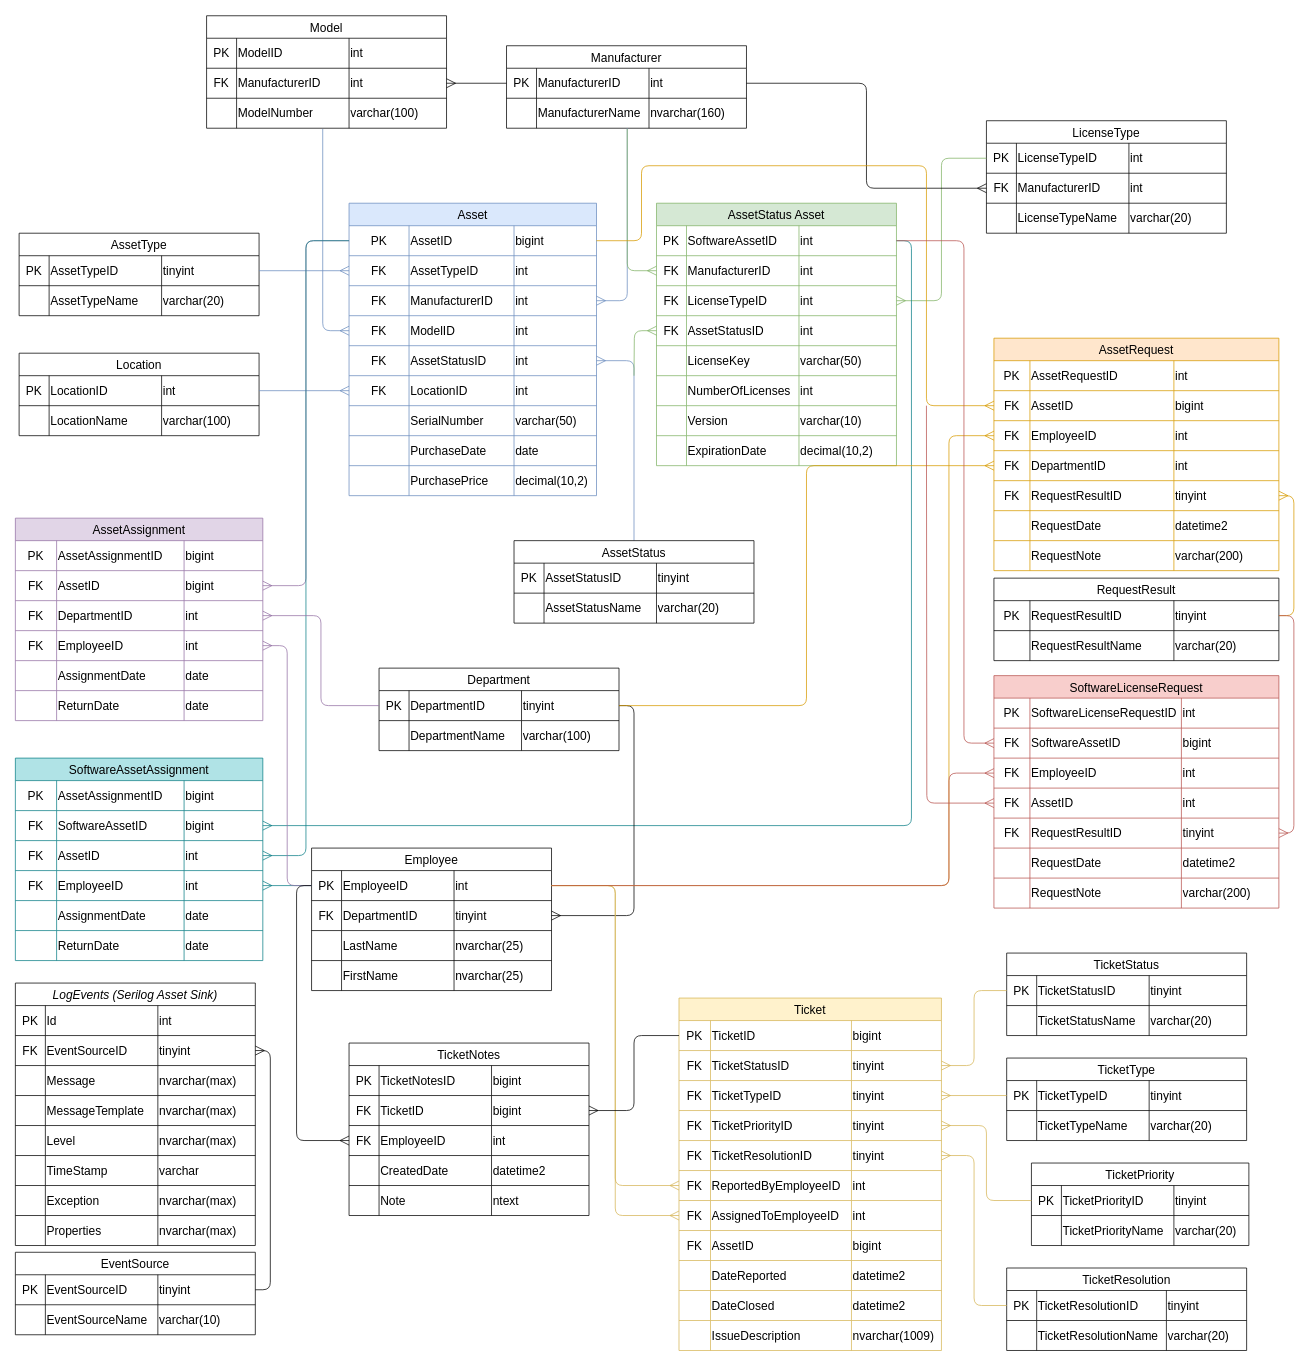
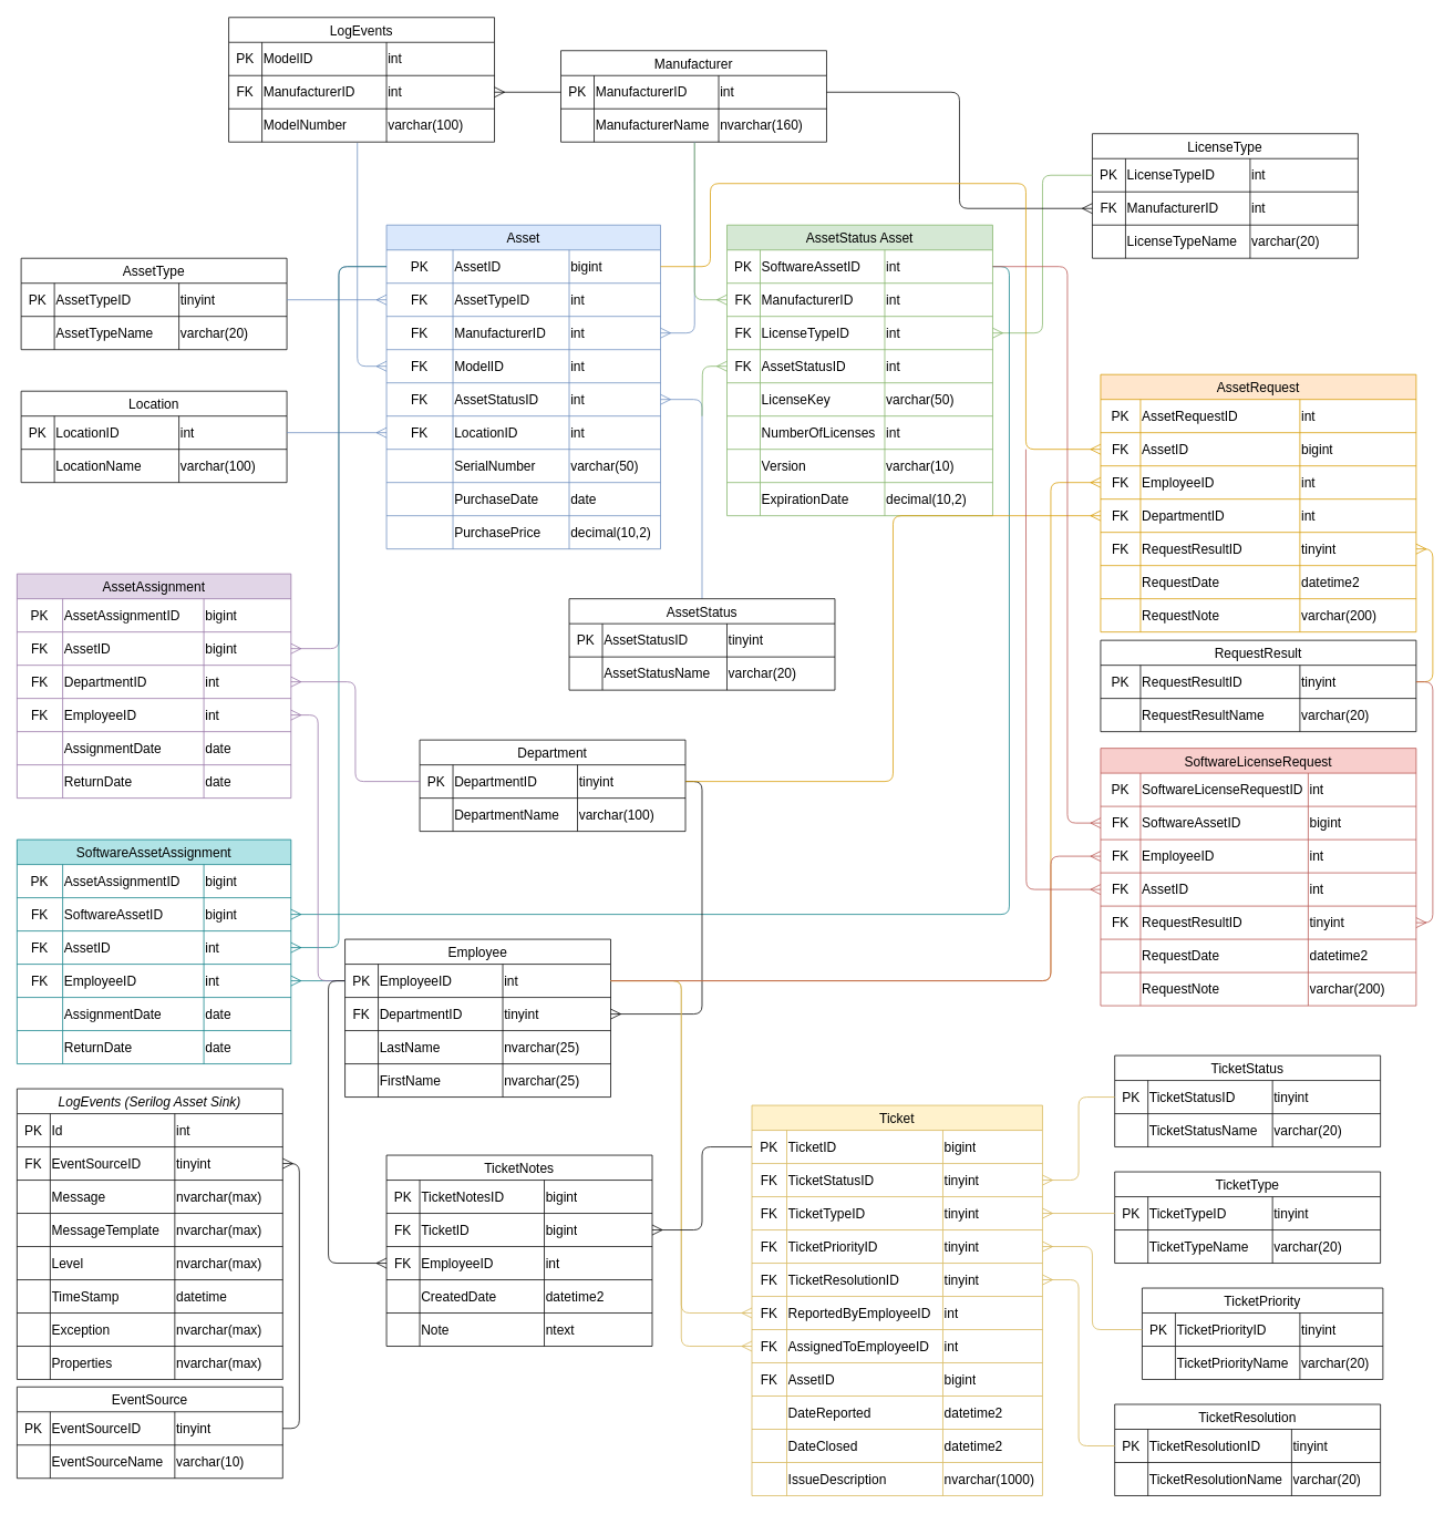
- <mxCell id="91" value="Model" style="shape=table;startSize=30;container=1;collapsible=0;childLayout=tableLayout;strokeColor=default;fontSize=16;" parent="1" vertex="1"><mxGeometry x="275" y="20" width="320" height="150" as="geometry" /></mxCell>
+ <mxCell id="91" value="LogEvents" style="shape=table;startSize=30;container=1;collapsible=0;childLayout=tableLayout;strokeColor=default;fontSize=16;" parent="1" vertex="1"><mxGeometry x="275" y="20" width="320" height="150" as="geometry" /></mxCell>
- <mxCell id="436" value="varchar" style="shape=partialRectangle;html=1;whiteSpace=wrap;connectable=0;strokeColor=inherit;overflow=hidden;fillColor=none;top=0;left=0;bottom=0;right=0;pointerEvents=1;fontSize=16;align=left;" vertex="1" parent="433"><mxGeometry x="190" width="130" height="40" as="geometry"><mxRectangle width="130" height="40" as="alternateBounds" /></mxGeometry></mxCell>
+ <mxCell id="436" value="datetime" style="shape=partialRectangle;html=1;whiteSpace=wrap;connectable=0;strokeColor=inherit;overflow=hidden;fillColor=none;top=0;left=0;bottom=0;right=0;pointerEvents=1;fontSize=16;align=left;" vertex="1" parent="433"><mxGeometry x="190" width="130" height="40" as="geometry"><mxRectangle width="130" height="40" as="alternateBounds" /></mxGeometry></mxCell>
- <mxCell id="271" value="nvarchar(1009)" style="shape=partialRectangle;html=1;whiteSpace=wrap;connectable=0;strokeColor=inherit;overflow=hidden;fillColor=none;top=0;left=0;bottom=0;right=0;pointerEvents=1;fontSize=16;align=left;" parent="268" vertex="1"><mxGeometry x="230" width="120" height="40" as="geometry"><mxRectangle width="120" height="40" as="alternateBounds" /></mxGeometry></mxCell>
+ <mxCell id="271" value="nvarchar(1000)" style="shape=partialRectangle;html=1;whiteSpace=wrap;connectable=0;strokeColor=inherit;overflow=hidden;fillColor=none;top=0;left=0;bottom=0;right=0;pointerEvents=1;fontSize=16;align=left;" parent="268" vertex="1"><mxGeometry x="230" width="120" height="40" as="geometry"><mxRectangle width="120" height="40" as="alternateBounds" /></mxGeometry></mxCell>
